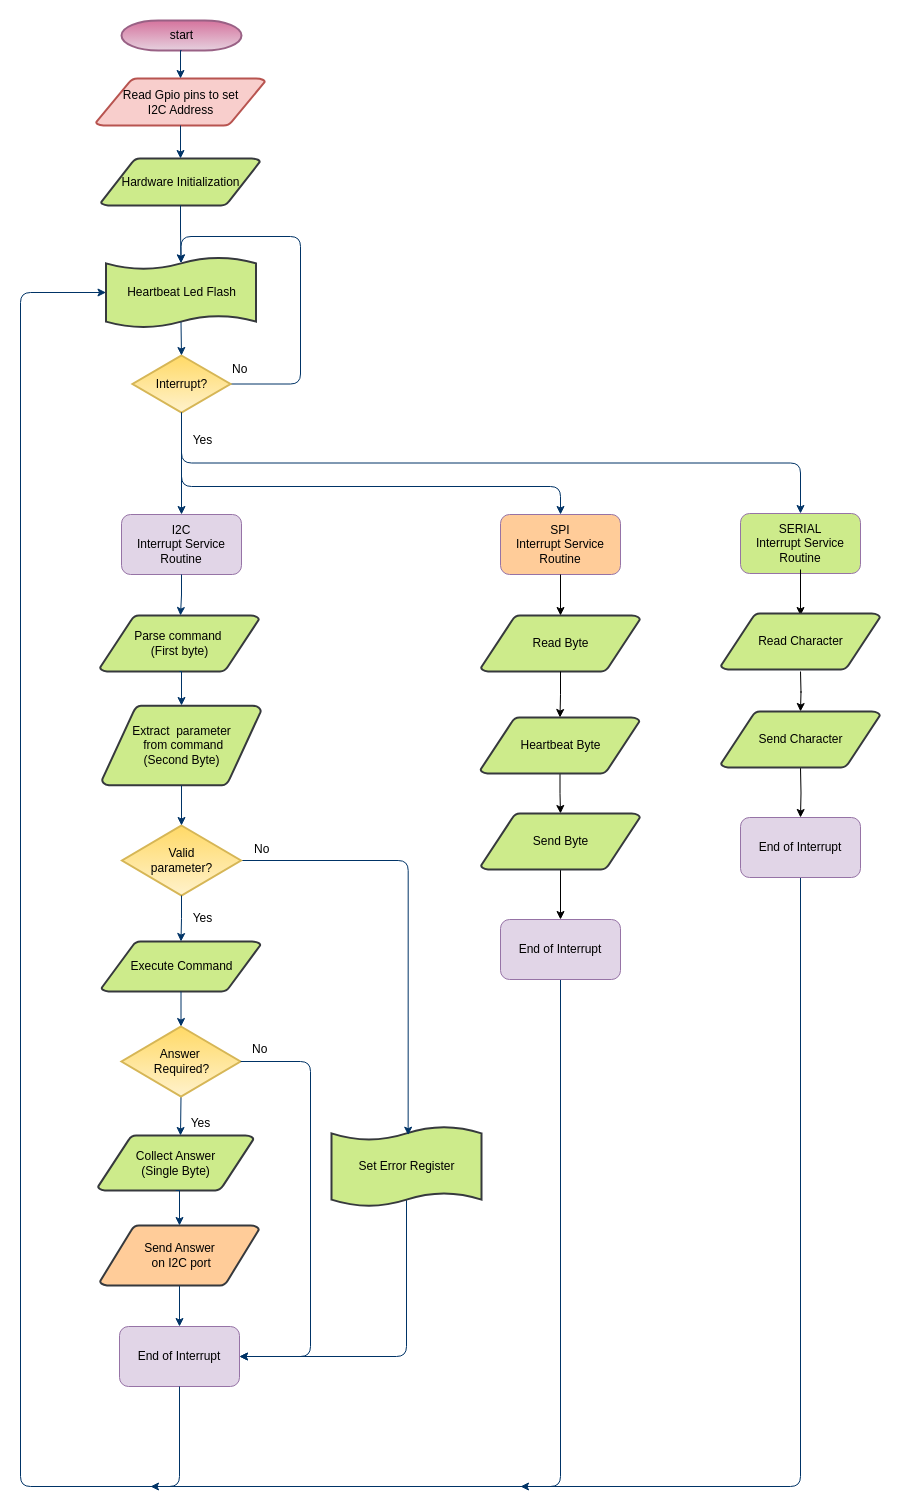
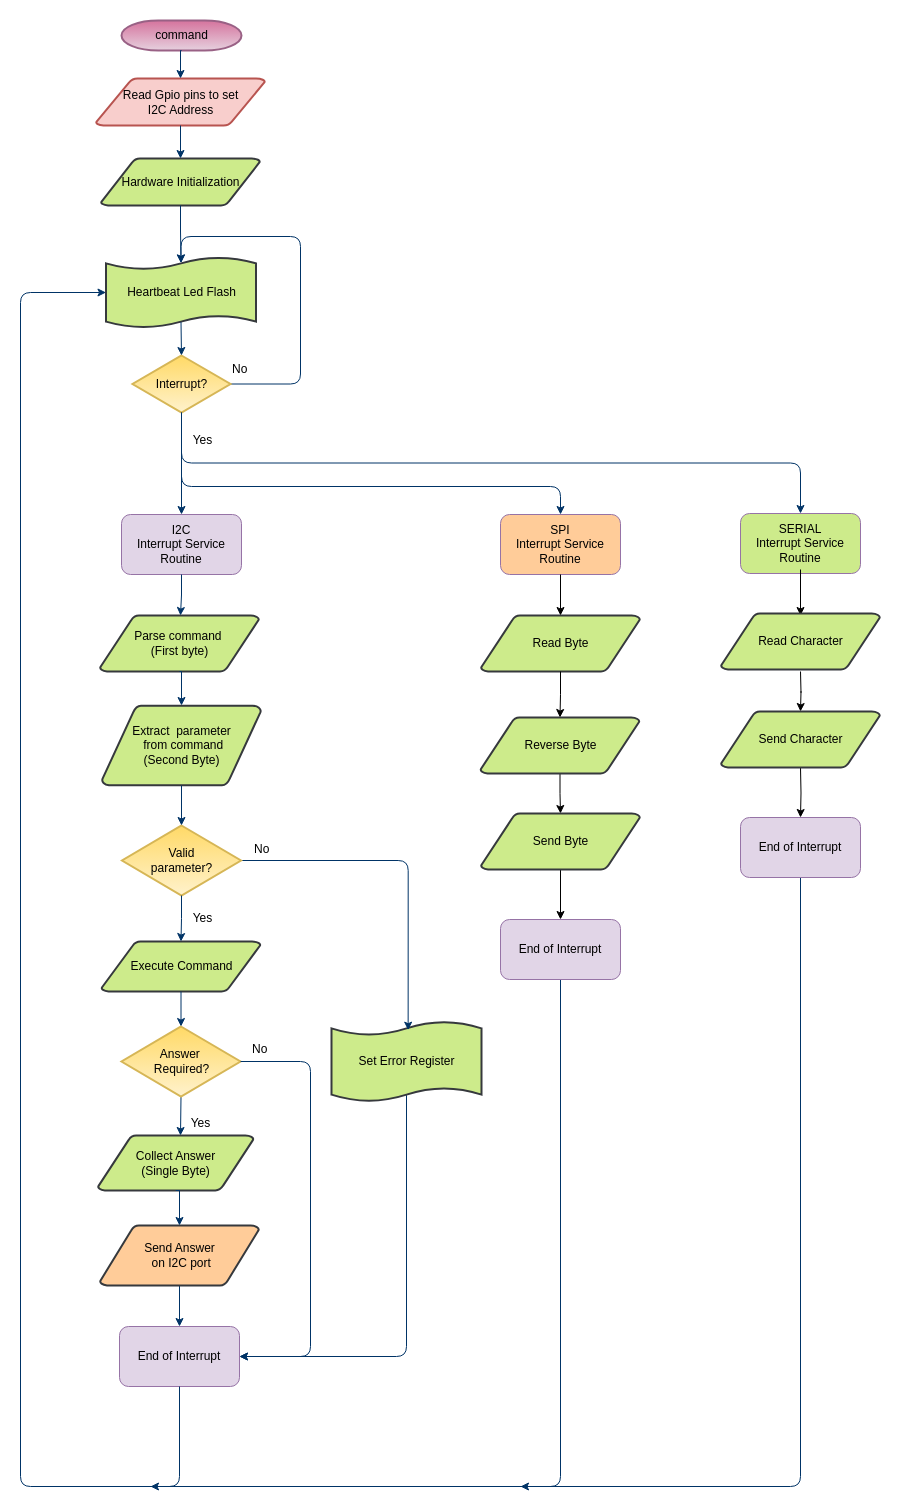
- <mxCell id="2" value="start" style="shape=mxgraph.flowchart.terminator;strokeWidth=2;gradientColor=#d5739d;gradientDirection=north;fontStyle=0;html=1;fillColor=#e6d0de;strokeColor=#996185;" parent="1" vertex="1"><mxGeometry x="121" y="20" width="120" height="30" as="geometry" /></mxCell>
+ <mxCell id="2" value="command" style="shape=mxgraph.flowchart.terminator;strokeWidth=2;gradientColor=#d5739d;gradientDirection=north;fontStyle=0;html=1;fillColor=#e6d0de;strokeColor=#996185;" parent="1" vertex="1"><mxGeometry x="121" y="20" width="120" height="30" as="geometry" /></mxCell>
- <mxCell id="46" value="Heartbeat Byte" style="shape=mxgraph.flowchart.data;strokeWidth=2;gradientDirection=north;fontStyle=0;html=1;fillColor=#cdeb8b;strokeColor=#36393d;" parent="1" vertex="1"><mxGeometry x="480" y="717" width="159" height="56" as="geometry" /></mxCell>
+ <mxCell id="46" value="Reverse Byte" style="shape=mxgraph.flowchart.data;strokeWidth=2;gradientDirection=north;fontStyle=0;html=1;fillColor=#cdeb8b;strokeColor=#36393d;" parent="1" vertex="1"><mxGeometry x="480" y="717" width="159" height="56" as="geometry" /></mxCell>
- <mxCell id="10" value="&lt;div&gt;Set Error Register&lt;/div&gt;" style="shape=mxgraph.flowchart.paper_tape;strokeWidth=2;gradientDirection=north;fontStyle=0;html=1;fillColor=#cdeb8b;strokeColor=#36393d;" parent="1" vertex="1"><mxGeometry x="331" y="1125" width="150" height="82" as="geometry" /></mxCell>
+ <mxCell id="10" value="&lt;div&gt;Set Error Register&lt;/div&gt;" style="shape=mxgraph.flowchart.paper_tape;strokeWidth=2;gradientDirection=north;fontStyle=0;html=1;fillColor=#cdeb8b;strokeColor=#36393d;" parent="1" vertex="1"><mxGeometry x="331" y="1020" width="150" height="82" as="geometry" /></mxCell>
